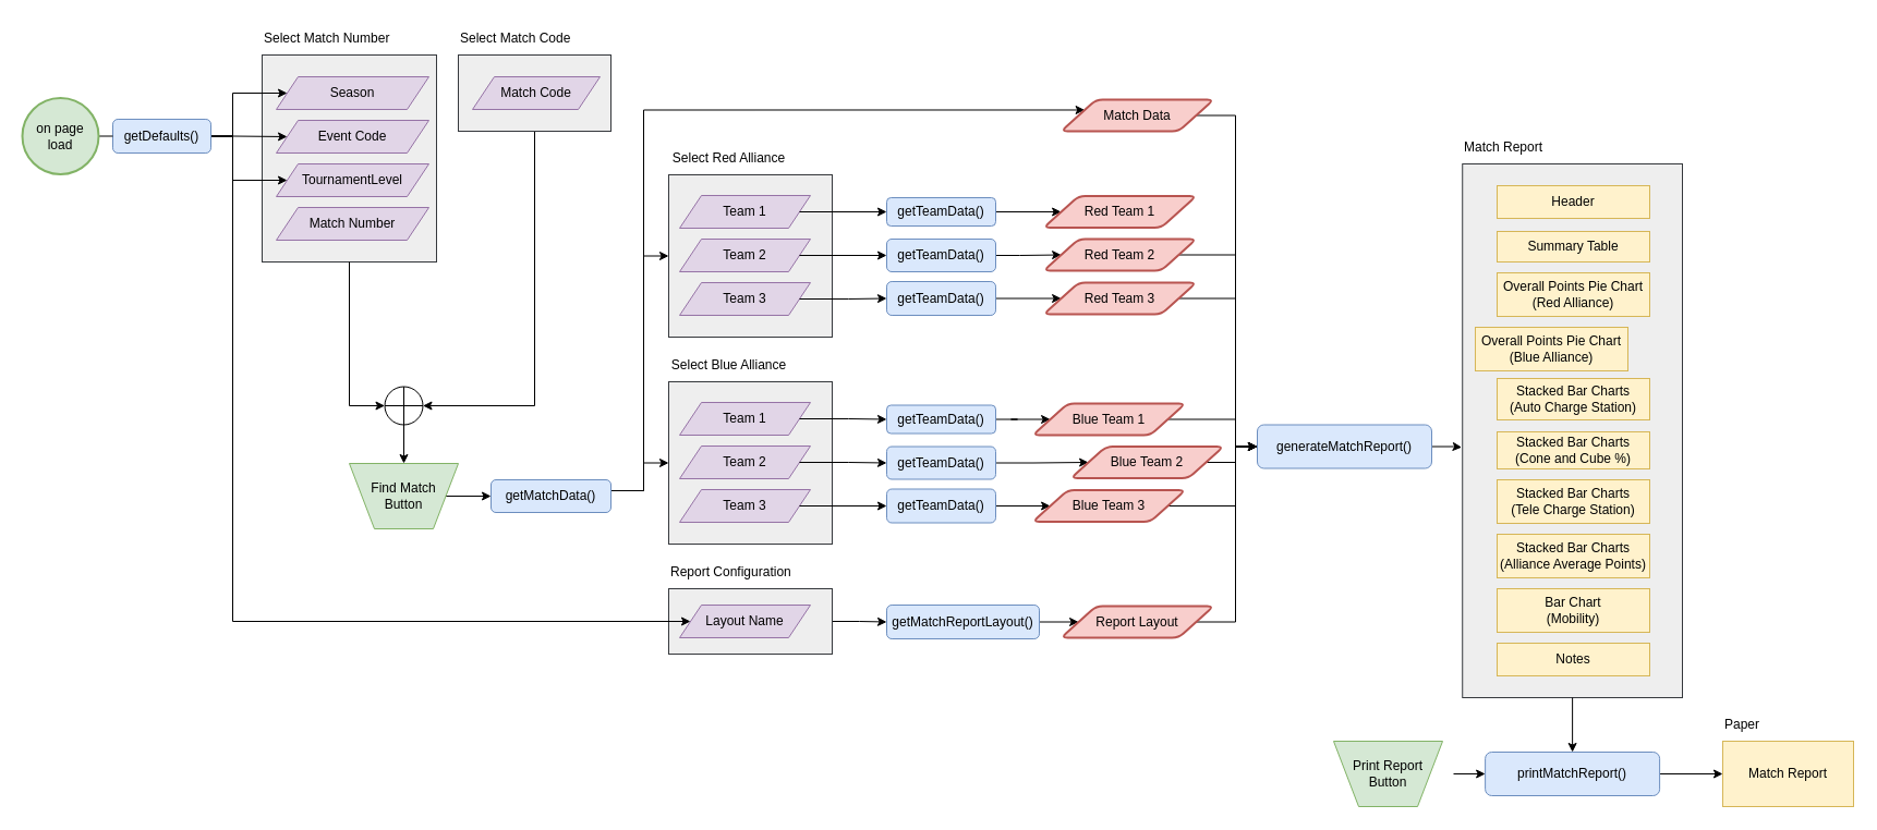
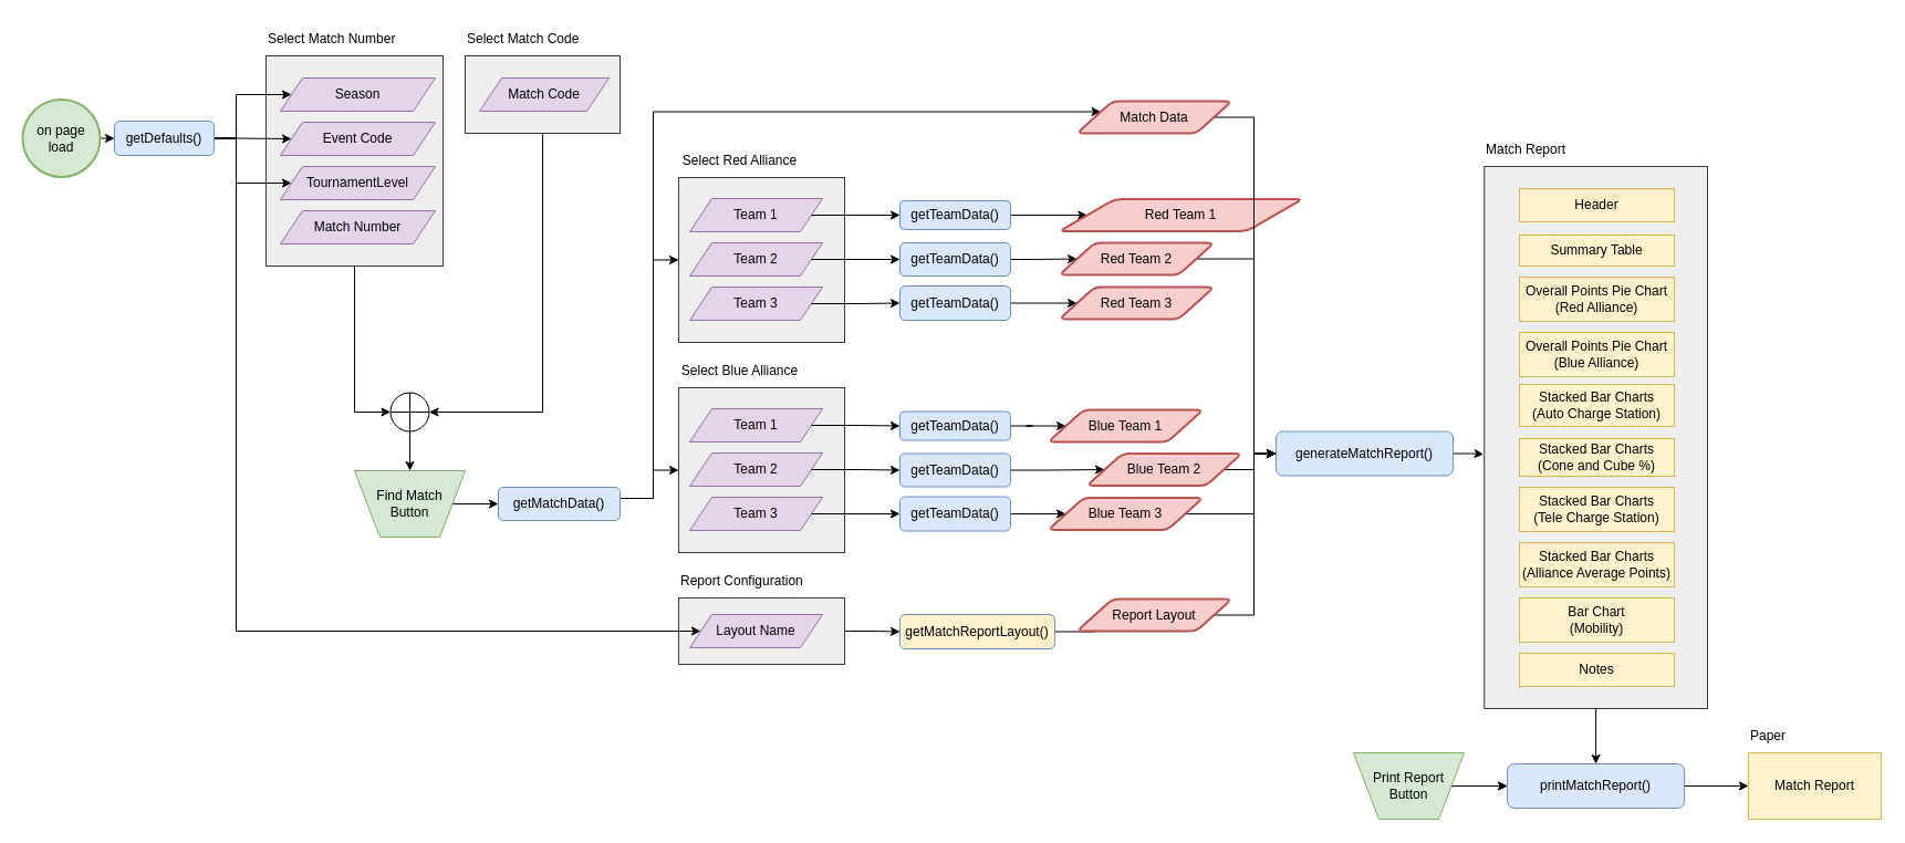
- <mxCell id="101" style="edgeStyle=orthogonalEdgeStyle;rounded=0;orthogonalLoop=1;jettySize=auto;html=1;exitX=1;exitY=0.5;exitDx=0;exitDy=0;exitPerimeter=0;entryX=0;entryY=0.5;entryDx=0;entryDy=0;endArrow=none;" edge="1" parent="1" source="102" target="91"><mxGeometry relative="1" as="geometry" /></mxCell>
+ <mxCell id="101" style="edgeStyle=orthogonalEdgeStyle;rounded=0;orthogonalLoop=1;jettySize=auto;html=1;exitX=1;exitY=0.5;exitDx=0;exitDy=0;exitPerimeter=0;entryX=0;entryY=0.5;entryDx=0;entryDy=0;" edge="1" parent="1" source="102" target="91"><mxGeometry relative="1" as="geometry" /></mxCell>
- <mxCell id="60" value="Red Team 1" style="shape=parallelogram;html=1;strokeWidth=2;perimeter=parallelogramPerimeter;whiteSpace=wrap;rounded=1;arcSize=12;size=0.23;fillColor=#f8cecc;strokeColor=#b85450;" vertex="1" parent="1"><mxGeometry x="957" y="179.5" width="140" height="29" as="geometry" /></mxCell>
+ <mxCell id="60" value="Red Team 1" style="shape=parallelogram;html=1;strokeWidth=2;perimeter=parallelogramPerimeter;whiteSpace=wrap;rounded=1;arcSize=12;size=0.23;fillColor=#f8cecc;strokeColor=#b85450;" vertex="1" parent="1"><mxGeometry x="957" y="179.5" width="220" height="29" as="geometry" /></mxCell>
- <mxCell id="63" style="edgeStyle=orthogonalEdgeStyle;rounded=0;orthogonalLoop=1;jettySize=auto;html=1;exitX=1;exitY=0.5;exitDx=0;exitDy=0;entryX=0;entryY=0.5;entryDx=0;entryDy=0;" edge="1" parent="1" source="64" target="3"><mxGeometry relative="1" as="geometry"><Array as="points"><mxPoint x="1133" y="274" /><mxPoint x="1133" y="410" /></Array></mxGeometry></mxCell>
- <mxCell id="11" value="Overall Points Pie Chart&lt;br&gt;(Blue Alliance)" style="rounded=0;whiteSpace=wrap;html=1;fillColor=#fff2cc;strokeColor=#d6b656;" vertex="1" parent="6"><mxGeometry x="20" y="180" width="140" height="40" as="geometry" /></mxCell>
+ <mxCell id="11" value="Overall Points Pie Chart&lt;br&gt;(Blue Alliance)" style="rounded=0;whiteSpace=wrap;html=1;fillColor=#fff2cc;strokeColor=#d6b656;" vertex="1" parent="6"><mxGeometry x="40" y="180" width="140" height="40" as="geometry" /></mxCell>
- <mxCell id="71" style="edgeStyle=orthogonalEdgeStyle;rounded=0;orthogonalLoop=1;jettySize=auto;html=1;exitX=1;exitY=0.5;exitDx=0;exitDy=0;entryX=0;entryY=0.5;entryDx=0;entryDy=0;" edge="1" parent="1" source="72" target="3"><mxGeometry relative="1" as="geometry"><Array as="points"><mxPoint x="1133" y="385" /><mxPoint x="1133" y="410" /></Array></mxGeometry></mxCell>
- <mxCell id="82" value="getMatchReportLayout()" style="rounded=1;whiteSpace=wrap;html=1;fillColor=#dae8fc;strokeColor=#6c8ebf;" vertex="1" parent="1"><mxGeometry x="813" y="555" width="140" height="31" as="geometry" /></mxCell>
+ <mxCell id="82" value="getMatchReportLayout()" style="rounded=1;whiteSpace=wrap;html=1;fillColor=#fff2cc;strokeColor=#6c8ebf;" vertex="1" parent="1"><mxGeometry x="813" y="555" width="140" height="31" as="geometry" /></mxCell>
- <mxCell id="84" value="Report Layout" style="shape=parallelogram;html=1;strokeWidth=2;perimeter=parallelogramPerimeter;whiteSpace=wrap;rounded=1;arcSize=12;size=0.23;fillColor=#f8cecc;strokeColor=#b85450;" vertex="1" parent="1"><mxGeometry x="973" y="556" width="140" height="29" as="geometry" /></mxCell>
+ <mxCell id="84" value="Report Layout" style="shape=parallelogram;html=1;strokeWidth=2;perimeter=parallelogramPerimeter;whiteSpace=wrap;rounded=1;arcSize=12;size=0.23;fillColor=#f8cecc;strokeColor=#b85450;" vertex="1" parent="1"><mxGeometry x="973" y="541" width="140" height="29" as="geometry" /></mxCell>
+ <mxCell id="56" value="" style="edgeStyle=orthogonalEdgeStyle;rounded=0;orthogonalLoop=1;jettySize=auto;html=1;" edge="1" parent="1" source="57" target="5"><mxGeometry relative="1" as="geometry" /></mxCell>
